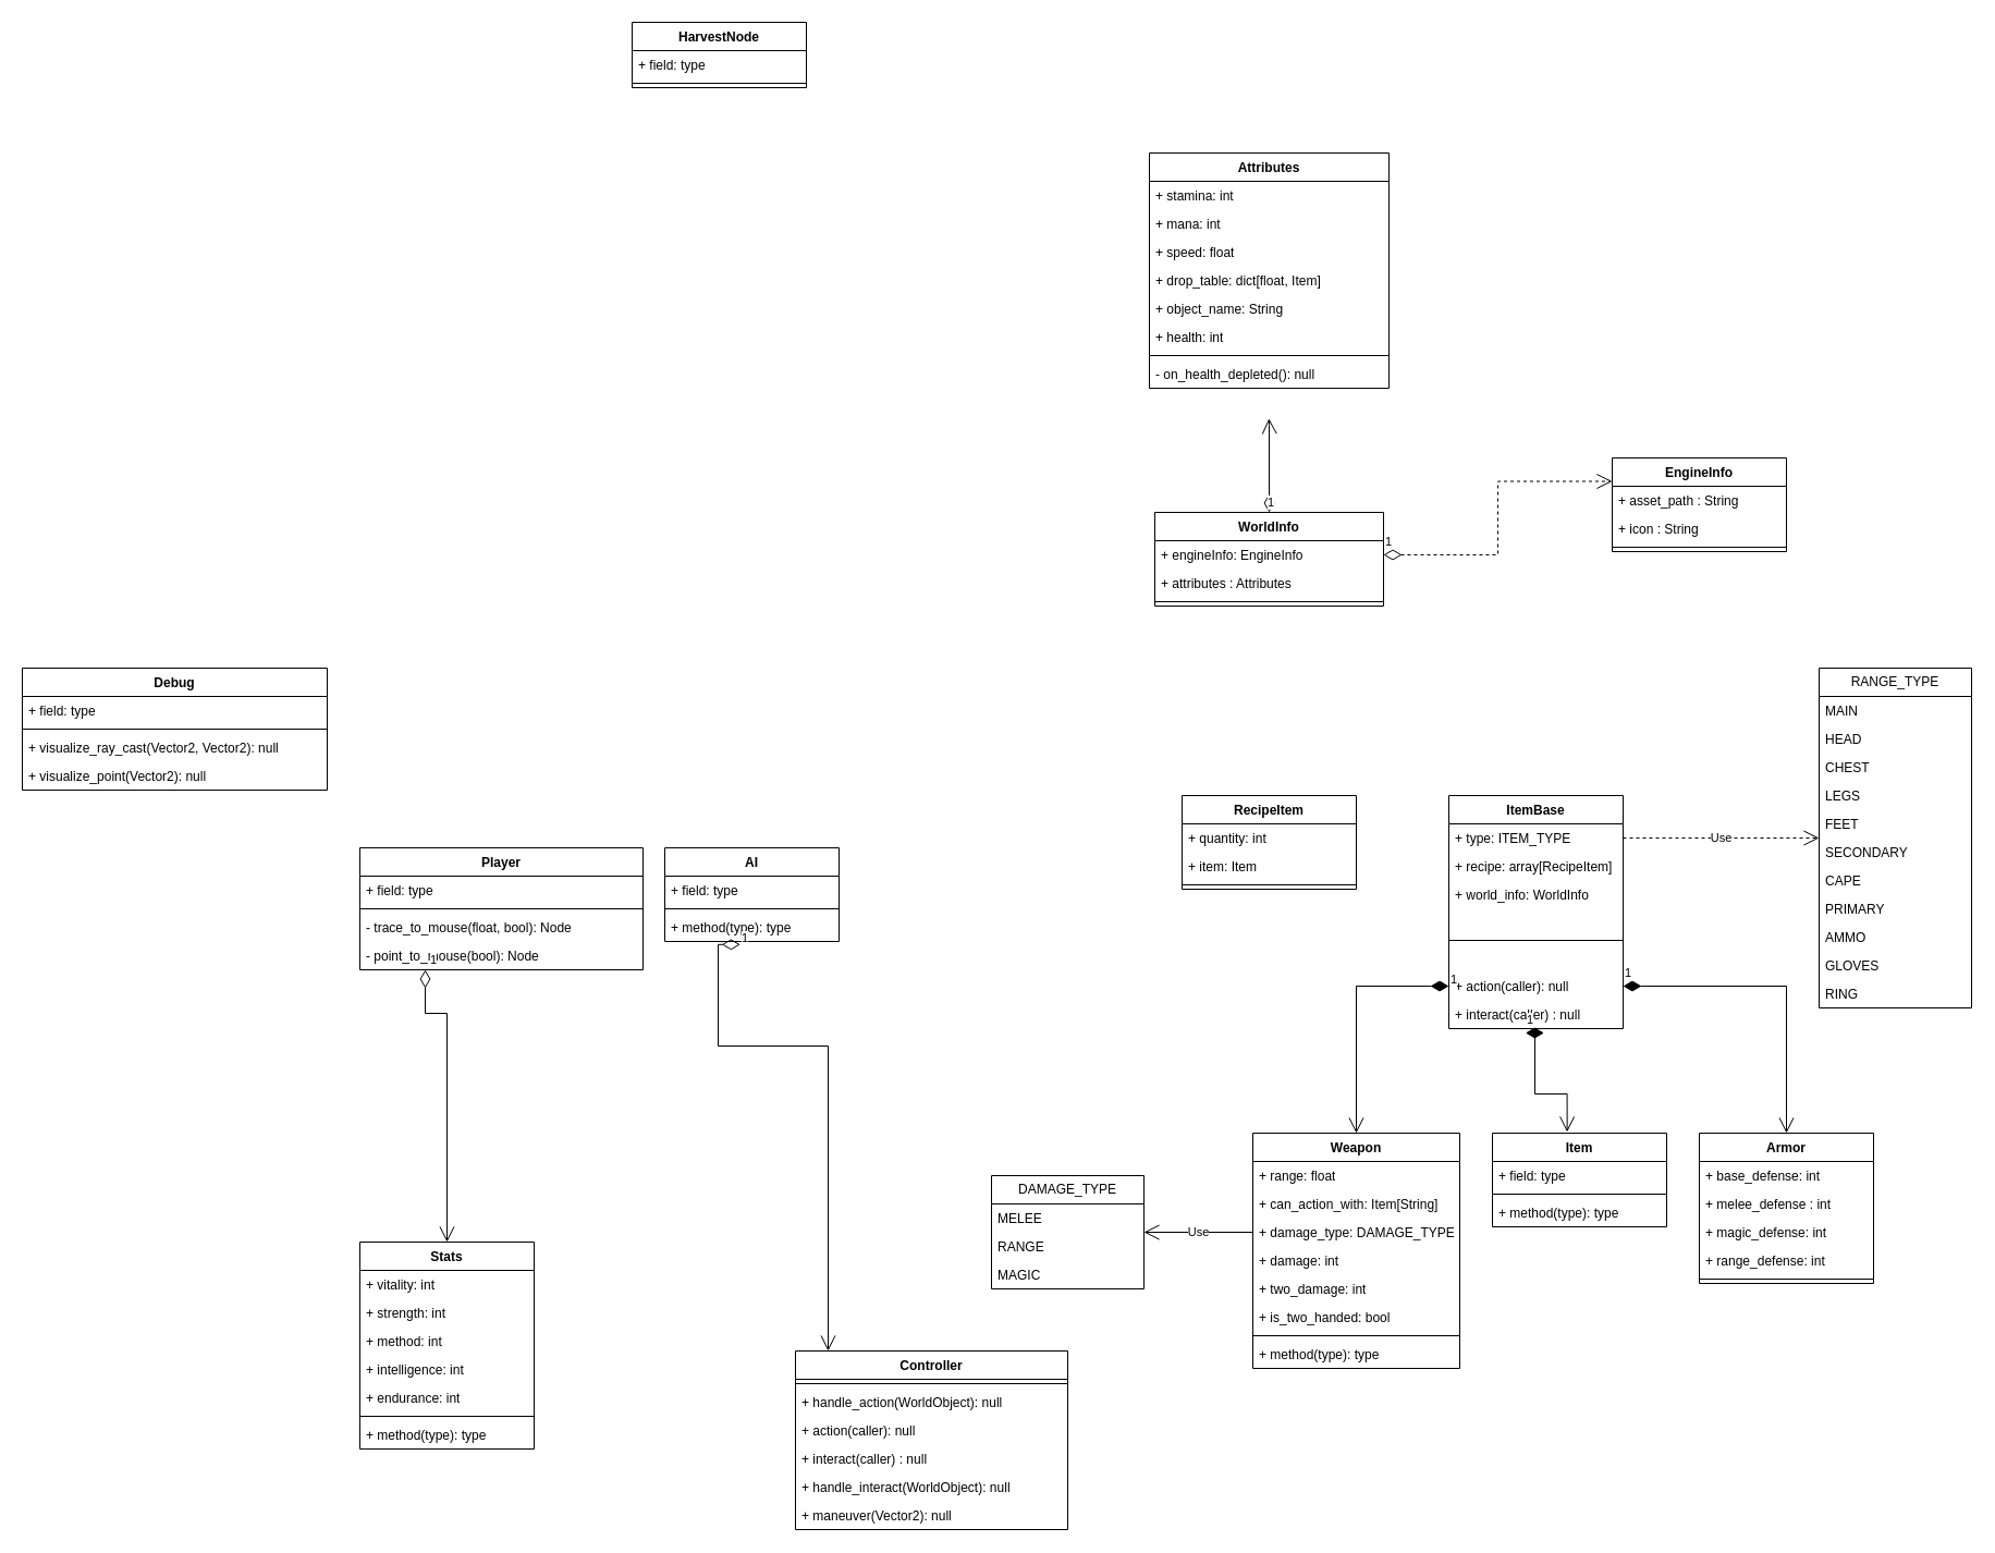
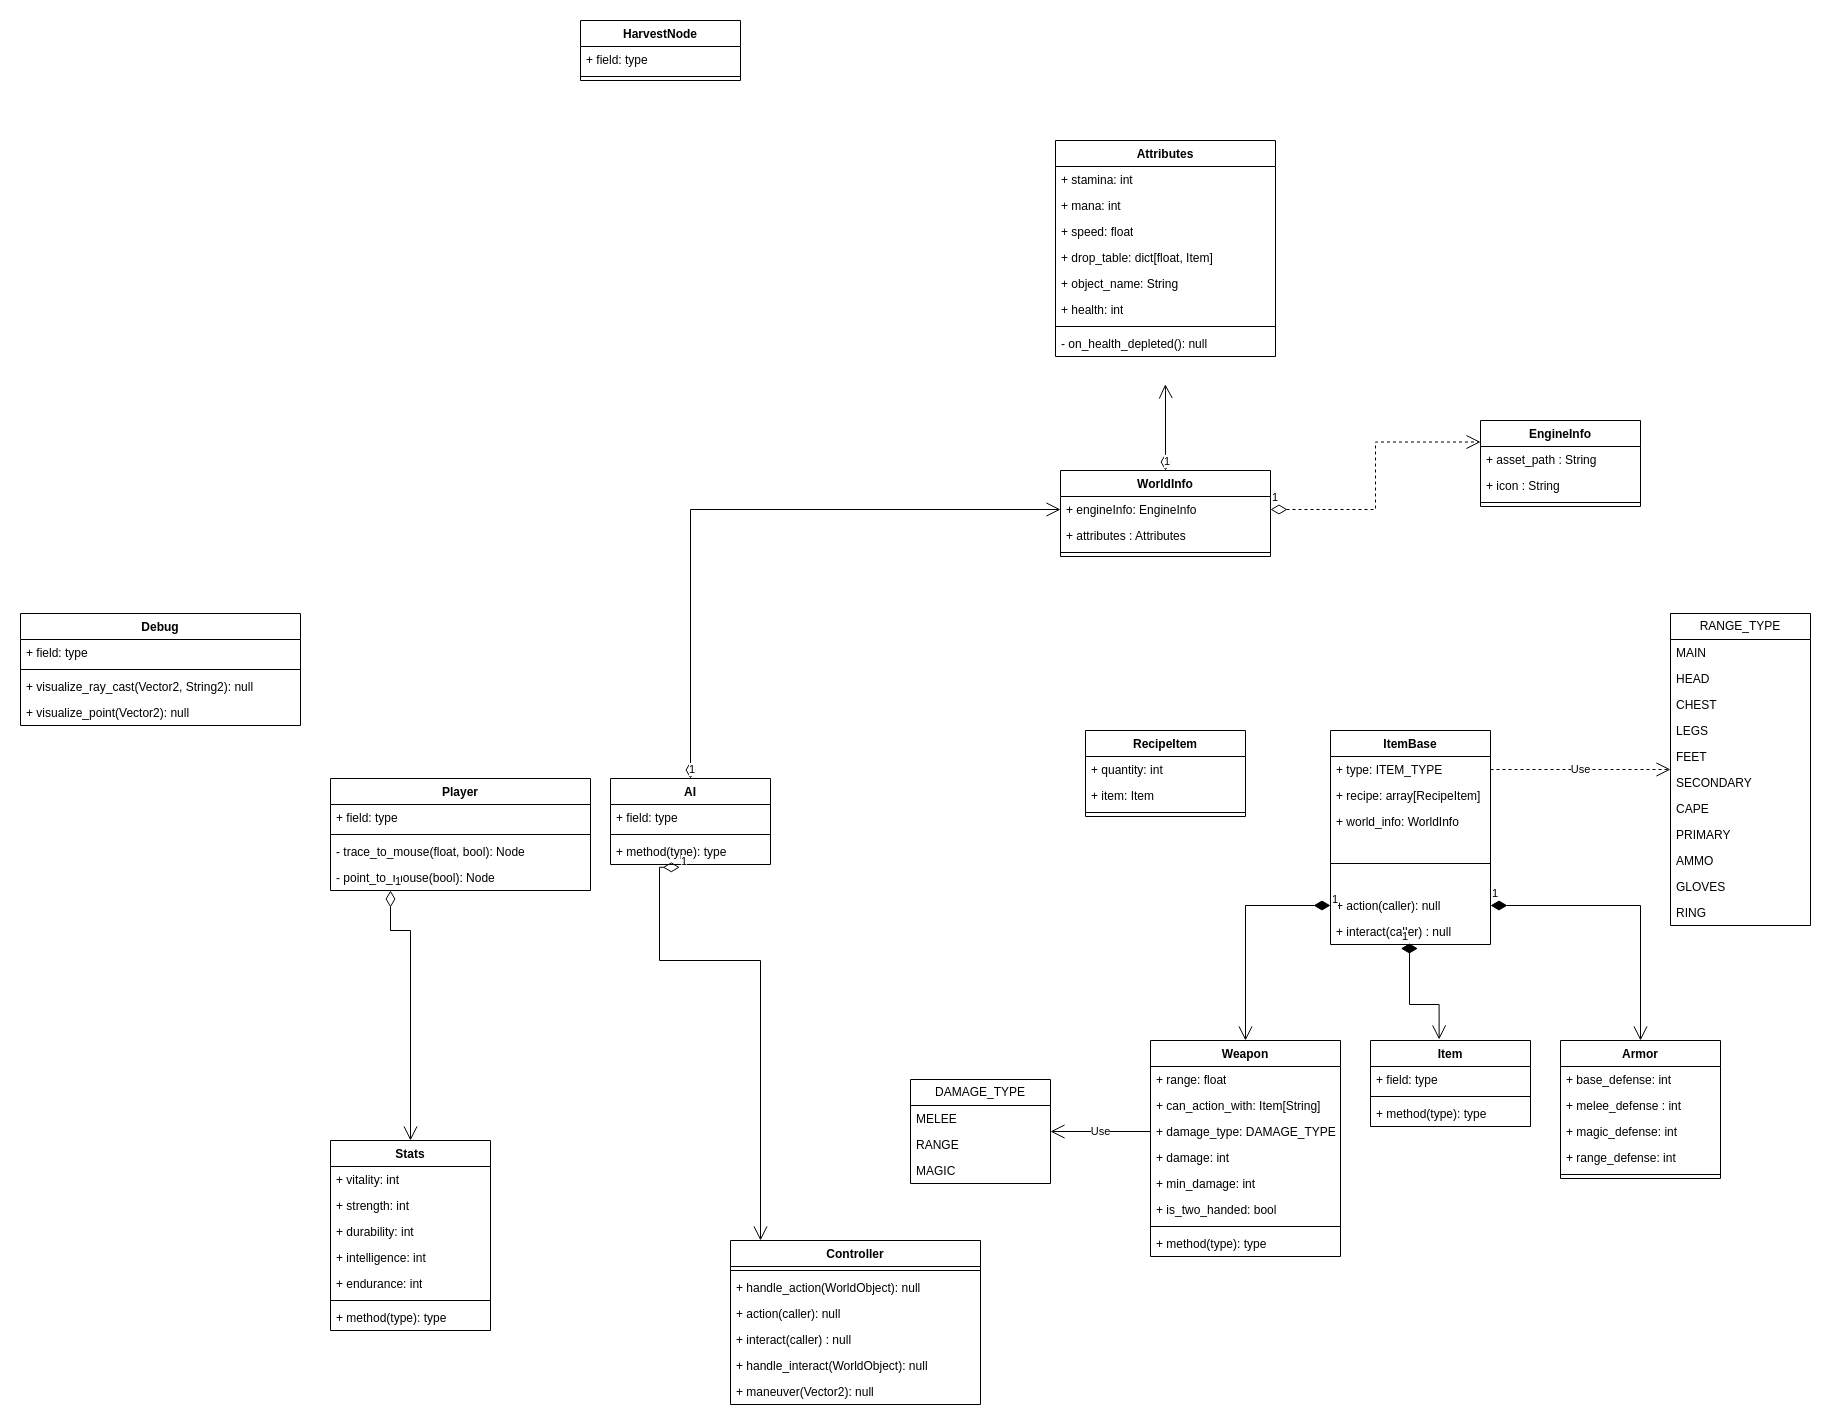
+ <mxCell id="101" value="1" style="endArrow=open;html=1;endSize=12;startArrow=diamondThin;startSize=14;startFill=0;edgeStyle=orthogonalEdgeStyle;align=left;verticalAlign=bottom;rounded=0;exitX=0.5;exitY=0;exitDx=0;exitDy=0;entryX=0;entryY=0.5;entryDx=0;entryDy=0;" parent="1" source="65" target="45" edge="1"><mxGeometry x="-1" y="3" relative="1" as="geometry"><mxPoint x="500" y="660" as="sourcePoint" /><mxPoint x="660" y="660" as="targetPoint" /></mxGeometry></mxCell>
- <mxCell id="105" value="+ visualize_ray_cast(Vector2, Vector2): null" style="text;strokeColor=none;fillColor=none;align=left;verticalAlign=top;spacingLeft=4;spacingRight=4;overflow=hidden;rotatable=0;points=[[0,0.5],[1,0.5]];portConstraint=eastwest;whiteSpace=wrap;html=1;" parent="102" vertex="1"><mxGeometry y="60" width="280" height="26" as="geometry" /></mxCell>
+ <mxCell id="105" value="+ visualize_ray_cast(Vector2, String2): null" style="text;strokeColor=none;fillColor=none;align=left;verticalAlign=top;spacingLeft=4;spacingRight=4;overflow=hidden;rotatable=0;points=[[0,0.5],[1,0.5]];portConstraint=eastwest;whiteSpace=wrap;html=1;" parent="102" vertex="1"><mxGeometry y="60" width="280" height="26" as="geometry" /></mxCell>
- <mxCell id="14" value="+ two_damage: int" style="text;strokeColor=none;fillColor=none;align=left;verticalAlign=top;spacingLeft=4;spacingRight=4;overflow=hidden;rotatable=0;points=[[0,0.5],[1,0.5]];portConstraint=eastwest;whiteSpace=wrap;html=1;" parent="9" vertex="1"><mxGeometry y="130" width="190" height="26" as="geometry" /></mxCell>
+ <mxCell id="14" value="+ min_damage: int" style="text;strokeColor=none;fillColor=none;align=left;verticalAlign=top;spacingLeft=4;spacingRight=4;overflow=hidden;rotatable=0;points=[[0,0.5],[1,0.5]];portConstraint=eastwest;whiteSpace=wrap;html=1;" parent="9" vertex="1"><mxGeometry y="130" width="190" height="26" as="geometry" /></mxCell>
- <mxCell id="88" value="+ method: int" style="text;strokeColor=none;fillColor=none;align=left;verticalAlign=top;spacingLeft=4;spacingRight=4;overflow=hidden;rotatable=0;points=[[0,0.5],[1,0.5]];portConstraint=eastwest;whiteSpace=wrap;html=1;" parent="85" vertex="1"><mxGeometry y="78" width="160" height="26" as="geometry" /></mxCell>
+ <mxCell id="88" value="+ durability: int" style="text;strokeColor=none;fillColor=none;align=left;verticalAlign=top;spacingLeft=4;spacingRight=4;overflow=hidden;rotatable=0;points=[[0,0.5],[1,0.5]];portConstraint=eastwest;whiteSpace=wrap;html=1;" parent="85" vertex="1"><mxGeometry y="78" width="160" height="26" as="geometry" /></mxCell>
